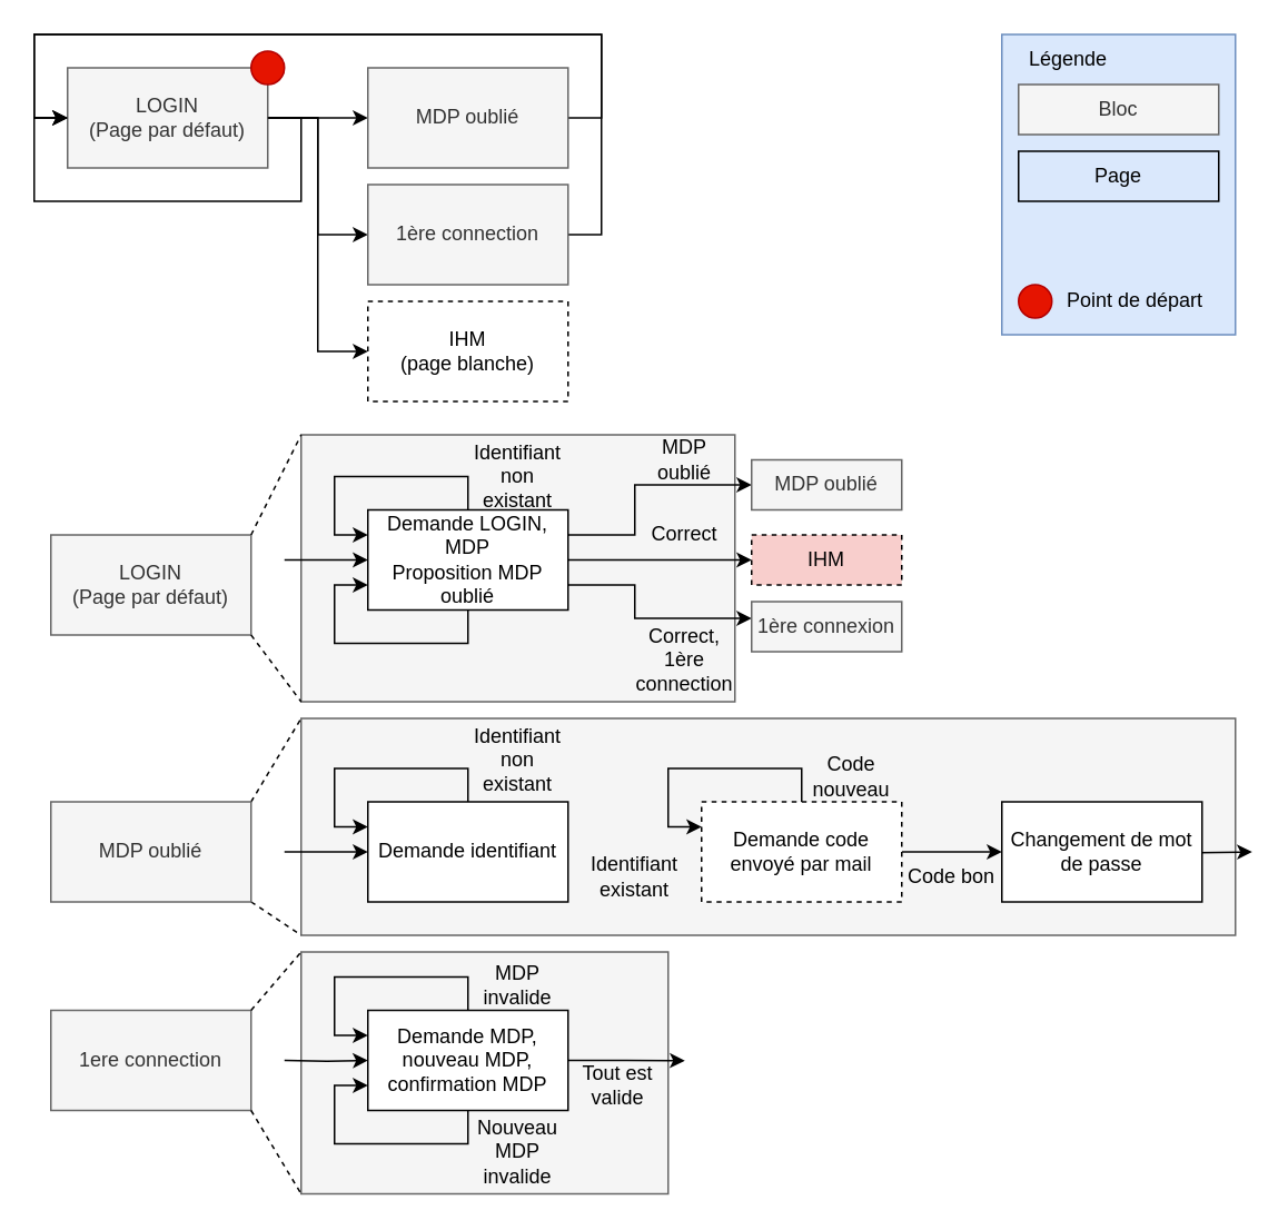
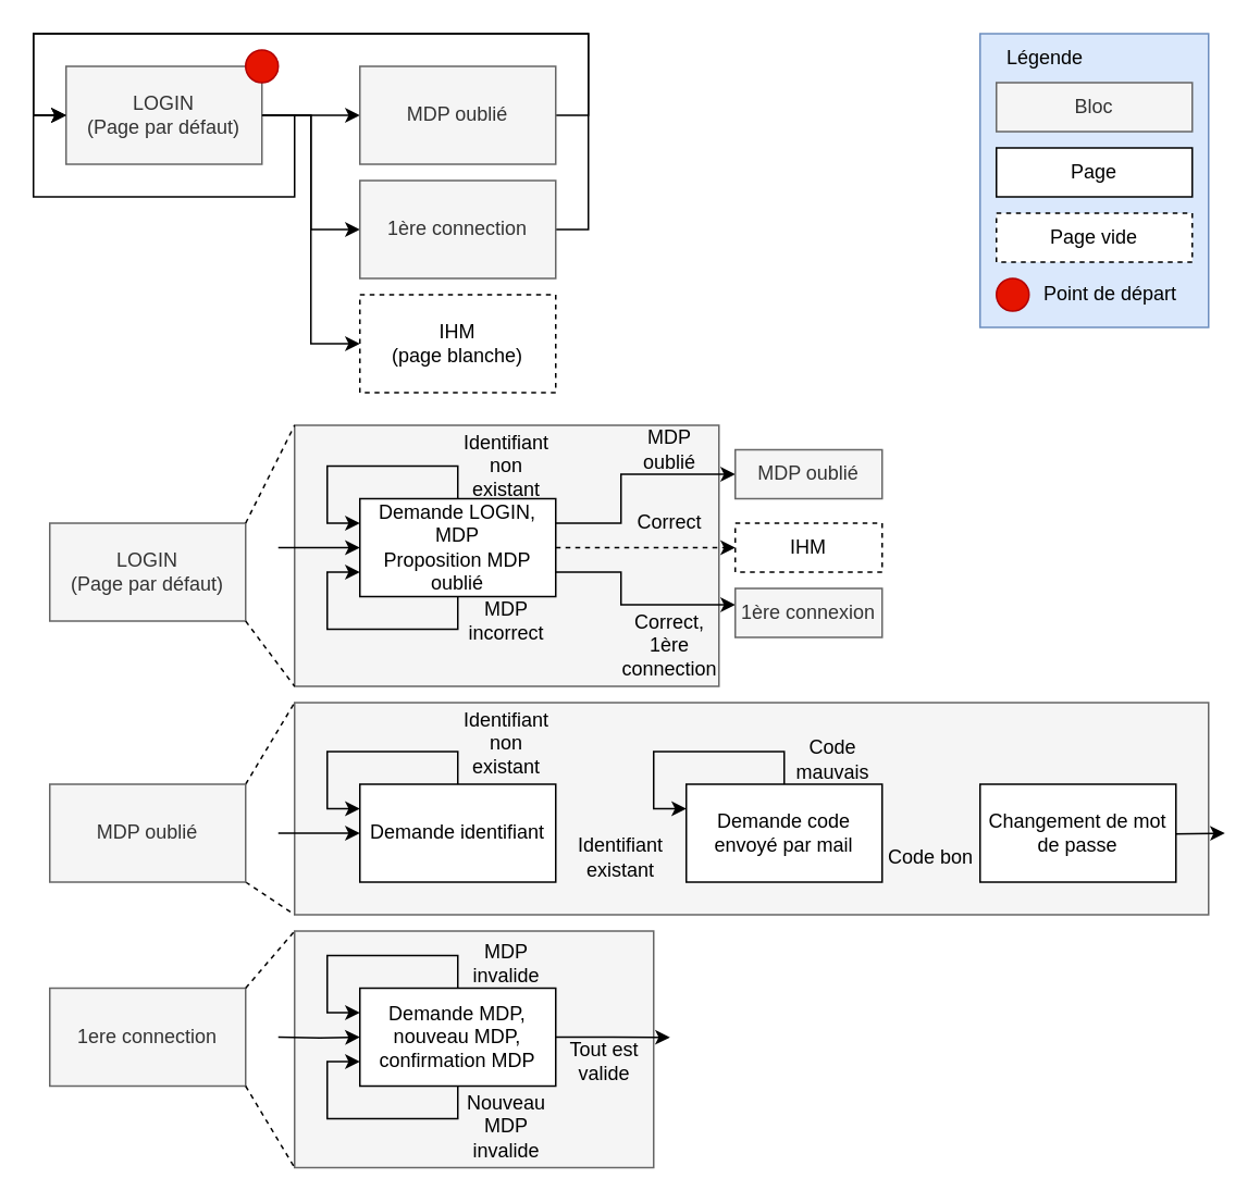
- <mxCell id="62" value="Page" style="rounded=0;whiteSpace=wrap;html=1;fillColor=#dae8fc;" vertex="1" parent="1"><mxGeometry x="610" y="90" width="120" height="30" as="geometry" /></mxCell>
+ <mxCell id="62" value="Page" style="rounded=0;whiteSpace=wrap;html=1;" vertex="1" parent="1"><mxGeometry x="610" y="90" width="120" height="30" as="geometry" /></mxCell>
+ <mxCell id="63" value="Page vide" style="rounded=0;whiteSpace=wrap;html=1;dashed=1;" vertex="1" parent="1"><mxGeometry x="610" y="130" width="120" height="30" as="geometry" /></mxCell>
- <mxCell id="46" style="edgeStyle=orthogonalEdgeStyle;rounded=0;orthogonalLoop=1;jettySize=auto;html=1;exitX=1;exitY=0.5;exitDx=0;exitDy=0;entryX=0;entryY=0.5;entryDx=0;entryDy=0;" edge="1" parent="1" source="49" target="58"><mxGeometry relative="1" as="geometry"><mxPoint x="450" y="335" as="targetPoint" /></mxGeometry></mxCell>
+ <mxCell id="46" style="edgeStyle=orthogonalEdgeStyle;rounded=0;orthogonalLoop=1;jettySize=auto;html=1;exitX=1;exitY=0.5;exitDx=0;exitDy=0;entryX=0;entryY=0.5;entryDx=0;entryDy=0;dashed=1;" edge="1" parent="1" source="49" target="58"><mxGeometry relative="1" as="geometry"><mxPoint x="450" y="335" as="targetPoint" /></mxGeometry></mxCell>
- <mxCell id="58" value="IHM" style="rounded=0;whiteSpace=wrap;html=1;dashed=1;fillColor=#f8cecc;" vertex="1" parent="1"><mxGeometry x="450" y="320" width="90" height="30" as="geometry" /></mxCell>
+ <mxCell id="58" value="IHM" style="rounded=0;whiteSpace=wrap;html=1;dashed=1;" vertex="1" parent="1"><mxGeometry x="450" y="320" width="90" height="30" as="geometry" /></mxCell>
+ <mxCell id="54" value="MDP incorrect" style="text;html=1;align=center;verticalAlign=middle;whiteSpace=wrap;rounded=0;" vertex="1" parent="1"><mxGeometry x="280" y="365" width="60" height="30" as="geometry" /></mxCell>
- <mxCell id="31" value="Code nouveau" style="text;html=1;align=center;verticalAlign=middle;whiteSpace=wrap;rounded=0;" vertex="1" parent="1"><mxGeometry x="480" y="450" width="60" height="30" as="geometry" /></mxCell>
+ <mxCell id="31" value="Code mauvais" style="text;html=1;align=center;verticalAlign=middle;whiteSpace=wrap;rounded=0;" vertex="1" parent="1"><mxGeometry x="480" y="450" width="60" height="30" as="geometry" /></mxCell>
- <mxCell id="22" value="Demande code envoyé par mail" style="rounded=0;whiteSpace=wrap;html=1;dashed=1;" vertex="1" parent="1"><mxGeometry x="420" y="480" width="120" height="60" as="geometry" /></mxCell>
+ <mxCell id="22" value="Demande code envoyé par mail" style="rounded=0;whiteSpace=wrap;html=1;" vertex="1" parent="1"><mxGeometry x="420" y="480" width="120" height="60" as="geometry" /></mxCell>
- <mxCell id="21" style="edgeStyle=orthogonalEdgeStyle;rounded=0;orthogonalLoop=1;jettySize=auto;html=1;entryX=0;entryY=0.5;entryDx=0;entryDy=0;" edge="1" parent="1" source="22" target="28"><mxGeometry relative="1" as="geometry" /></mxCell>
